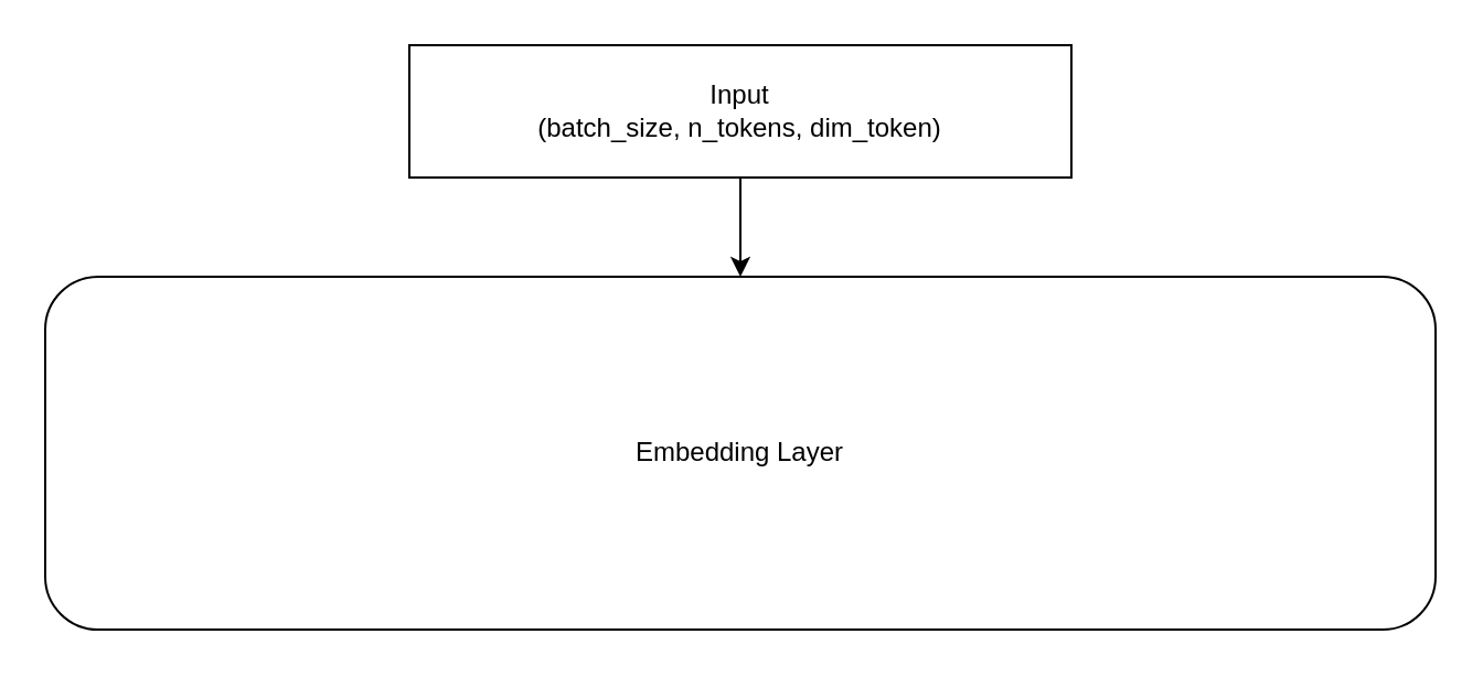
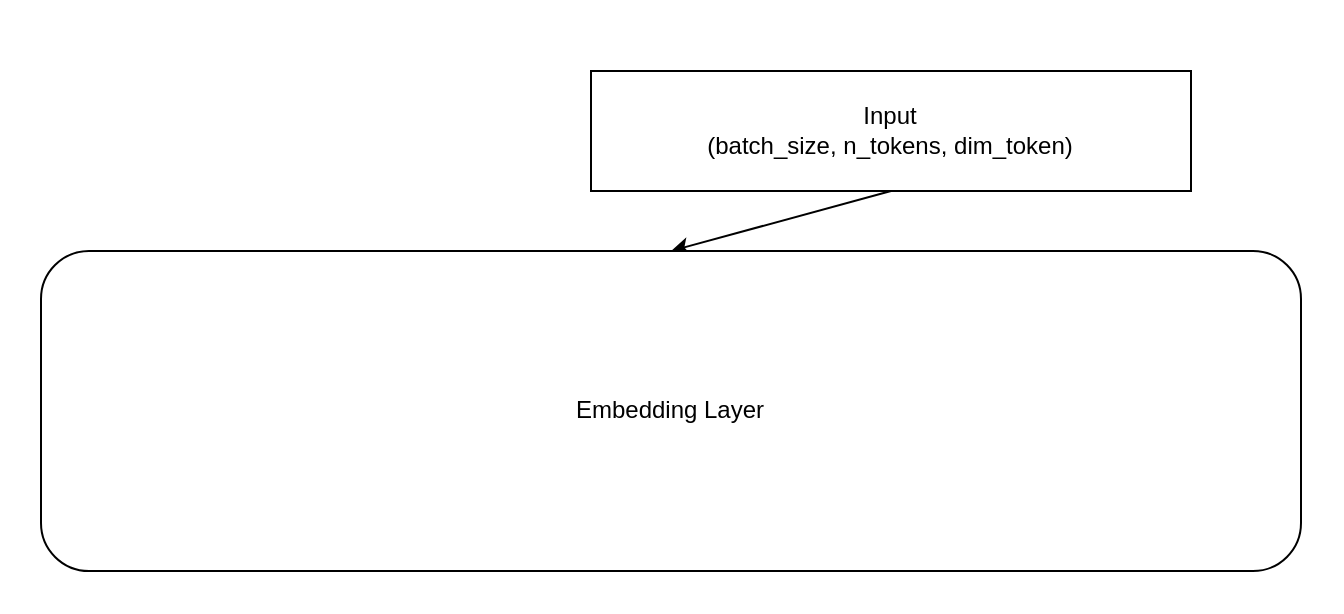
- <mxCell id="2" value="&lt;div&gt;Input&lt;/div&gt;&lt;div&gt;(batch_size, n_tokens, dim_token)&lt;br&gt;&lt;/div&gt;" style="rounded=0;whiteSpace=wrap;html=1;" vertex="1" parent="1"><mxGeometry x="185" y="20" width="300" height="60" as="geometry" /></mxCell>
+ <mxCell id="2" value="&lt;div&gt;Input&lt;/div&gt;&lt;div&gt;(batch_size, n_tokens, dim_token)&lt;br&gt;&lt;/div&gt;" style="rounded=0;whiteSpace=wrap;html=1;" vertex="1" parent="1"><mxGeometry x="295" y="35" width="300" height="60" as="geometry" /></mxCell>
